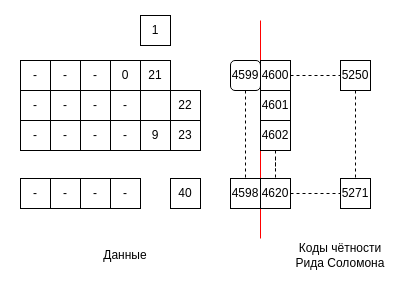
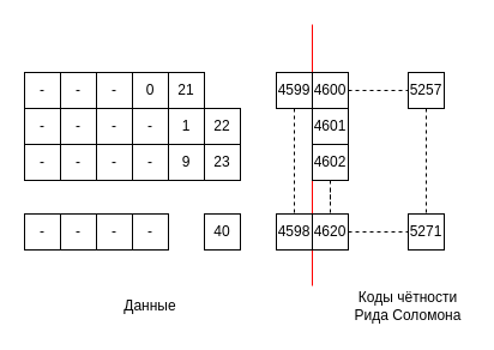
- <mxCell id="3" value="1" style="rounded=0;whiteSpace=wrap;html=1;gradientColor=#ffffff;" parent="1" vertex="1"><mxGeometry x="140" y="15" width="30" height="30" as="geometry" /></mxCell>
+ <mxCell id="3" value="1" style="rounded=0;whiteSpace=wrap;html=1;gradientColor=#ffffff;" parent="1" vertex="1"><mxGeometry x="140" y="90" width="30" height="30" as="geometry" /></mxCell>
- <mxCell id="25" value="4599" style="whiteSpace=wrap;html=1;gradientColor=#ffffff;rounded=1;" vertex="1" parent="1"><mxGeometry x="230" y="60" width="30" height="30" as="geometry" /></mxCell>
+ <mxCell id="25" value="4599" style="rounded=0;whiteSpace=wrap;html=1;gradientColor=#ffffff;" vertex="1" parent="1"><mxGeometry x="230" y="60" width="30" height="30" as="geometry" /></mxCell>
- <mxCell id="35" value="5250" style="rounded=0;whiteSpace=wrap;html=1;gradientColor=#ffffff;" vertex="1" parent="1"><mxGeometry x="340" y="60" width="30" height="30" as="geometry" /></mxCell>
+ <mxCell id="35" value="5257" style="rounded=0;whiteSpace=wrap;html=1;gradientColor=#ffffff;" vertex="1" parent="1"><mxGeometry x="340" y="60" width="30" height="30" as="geometry" /></mxCell>
